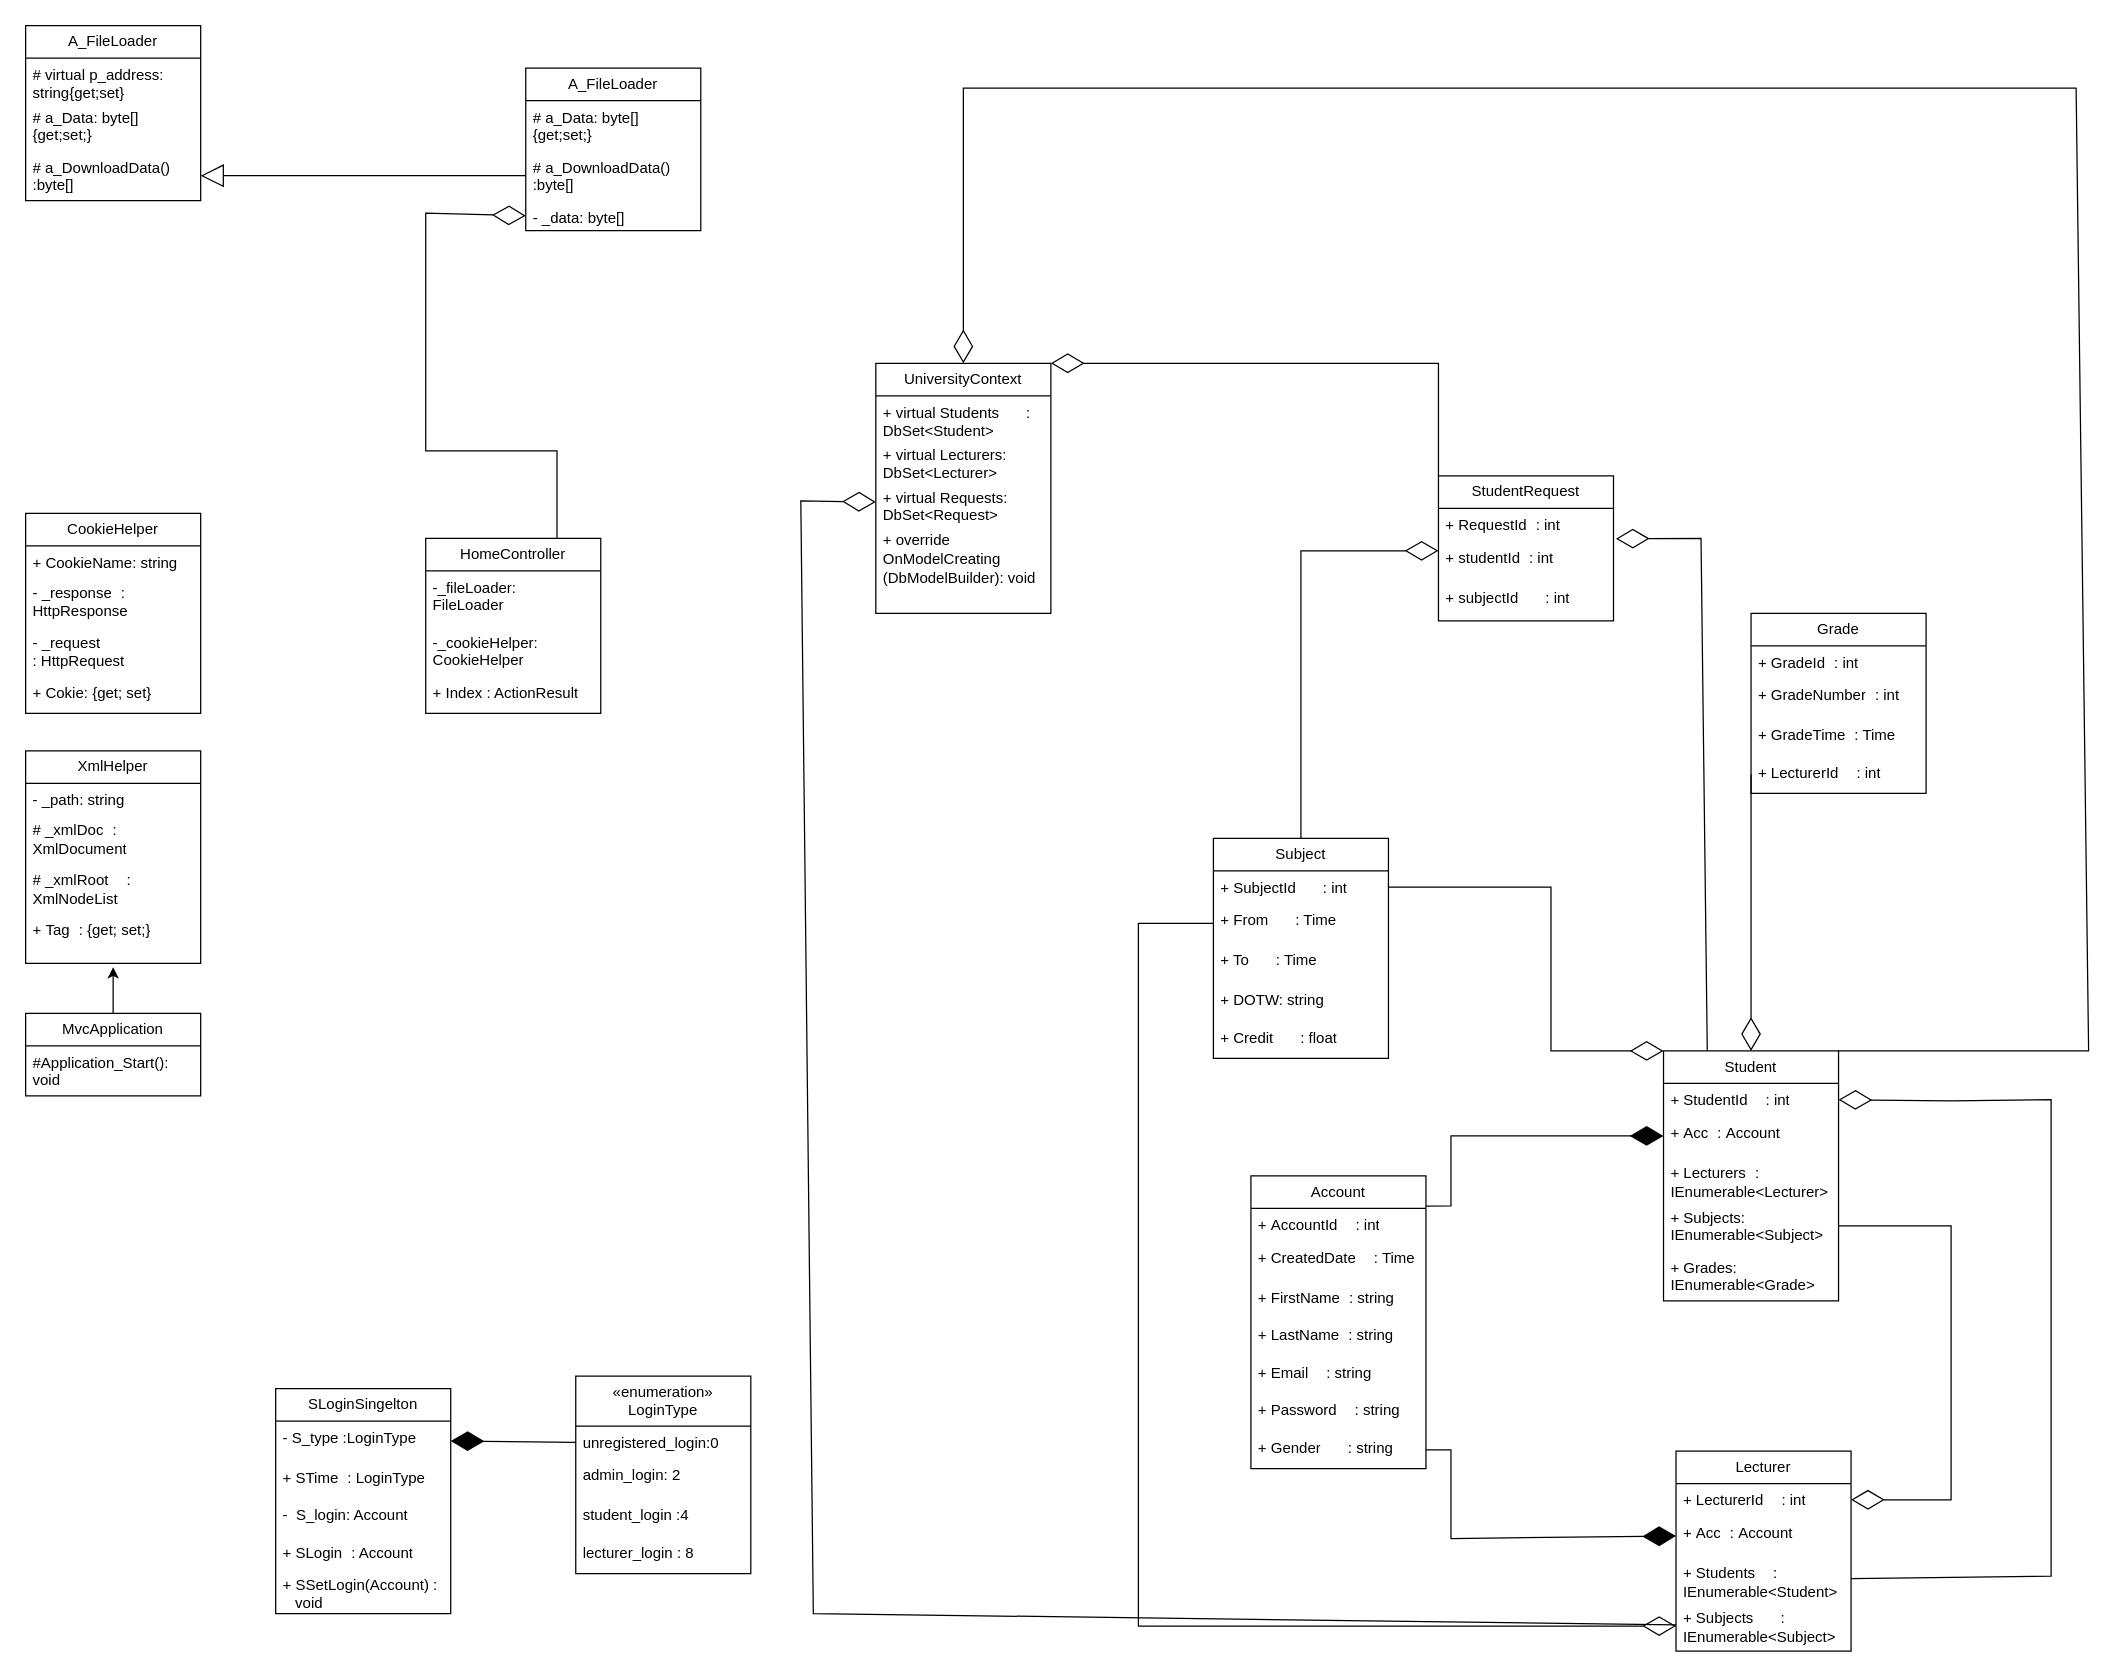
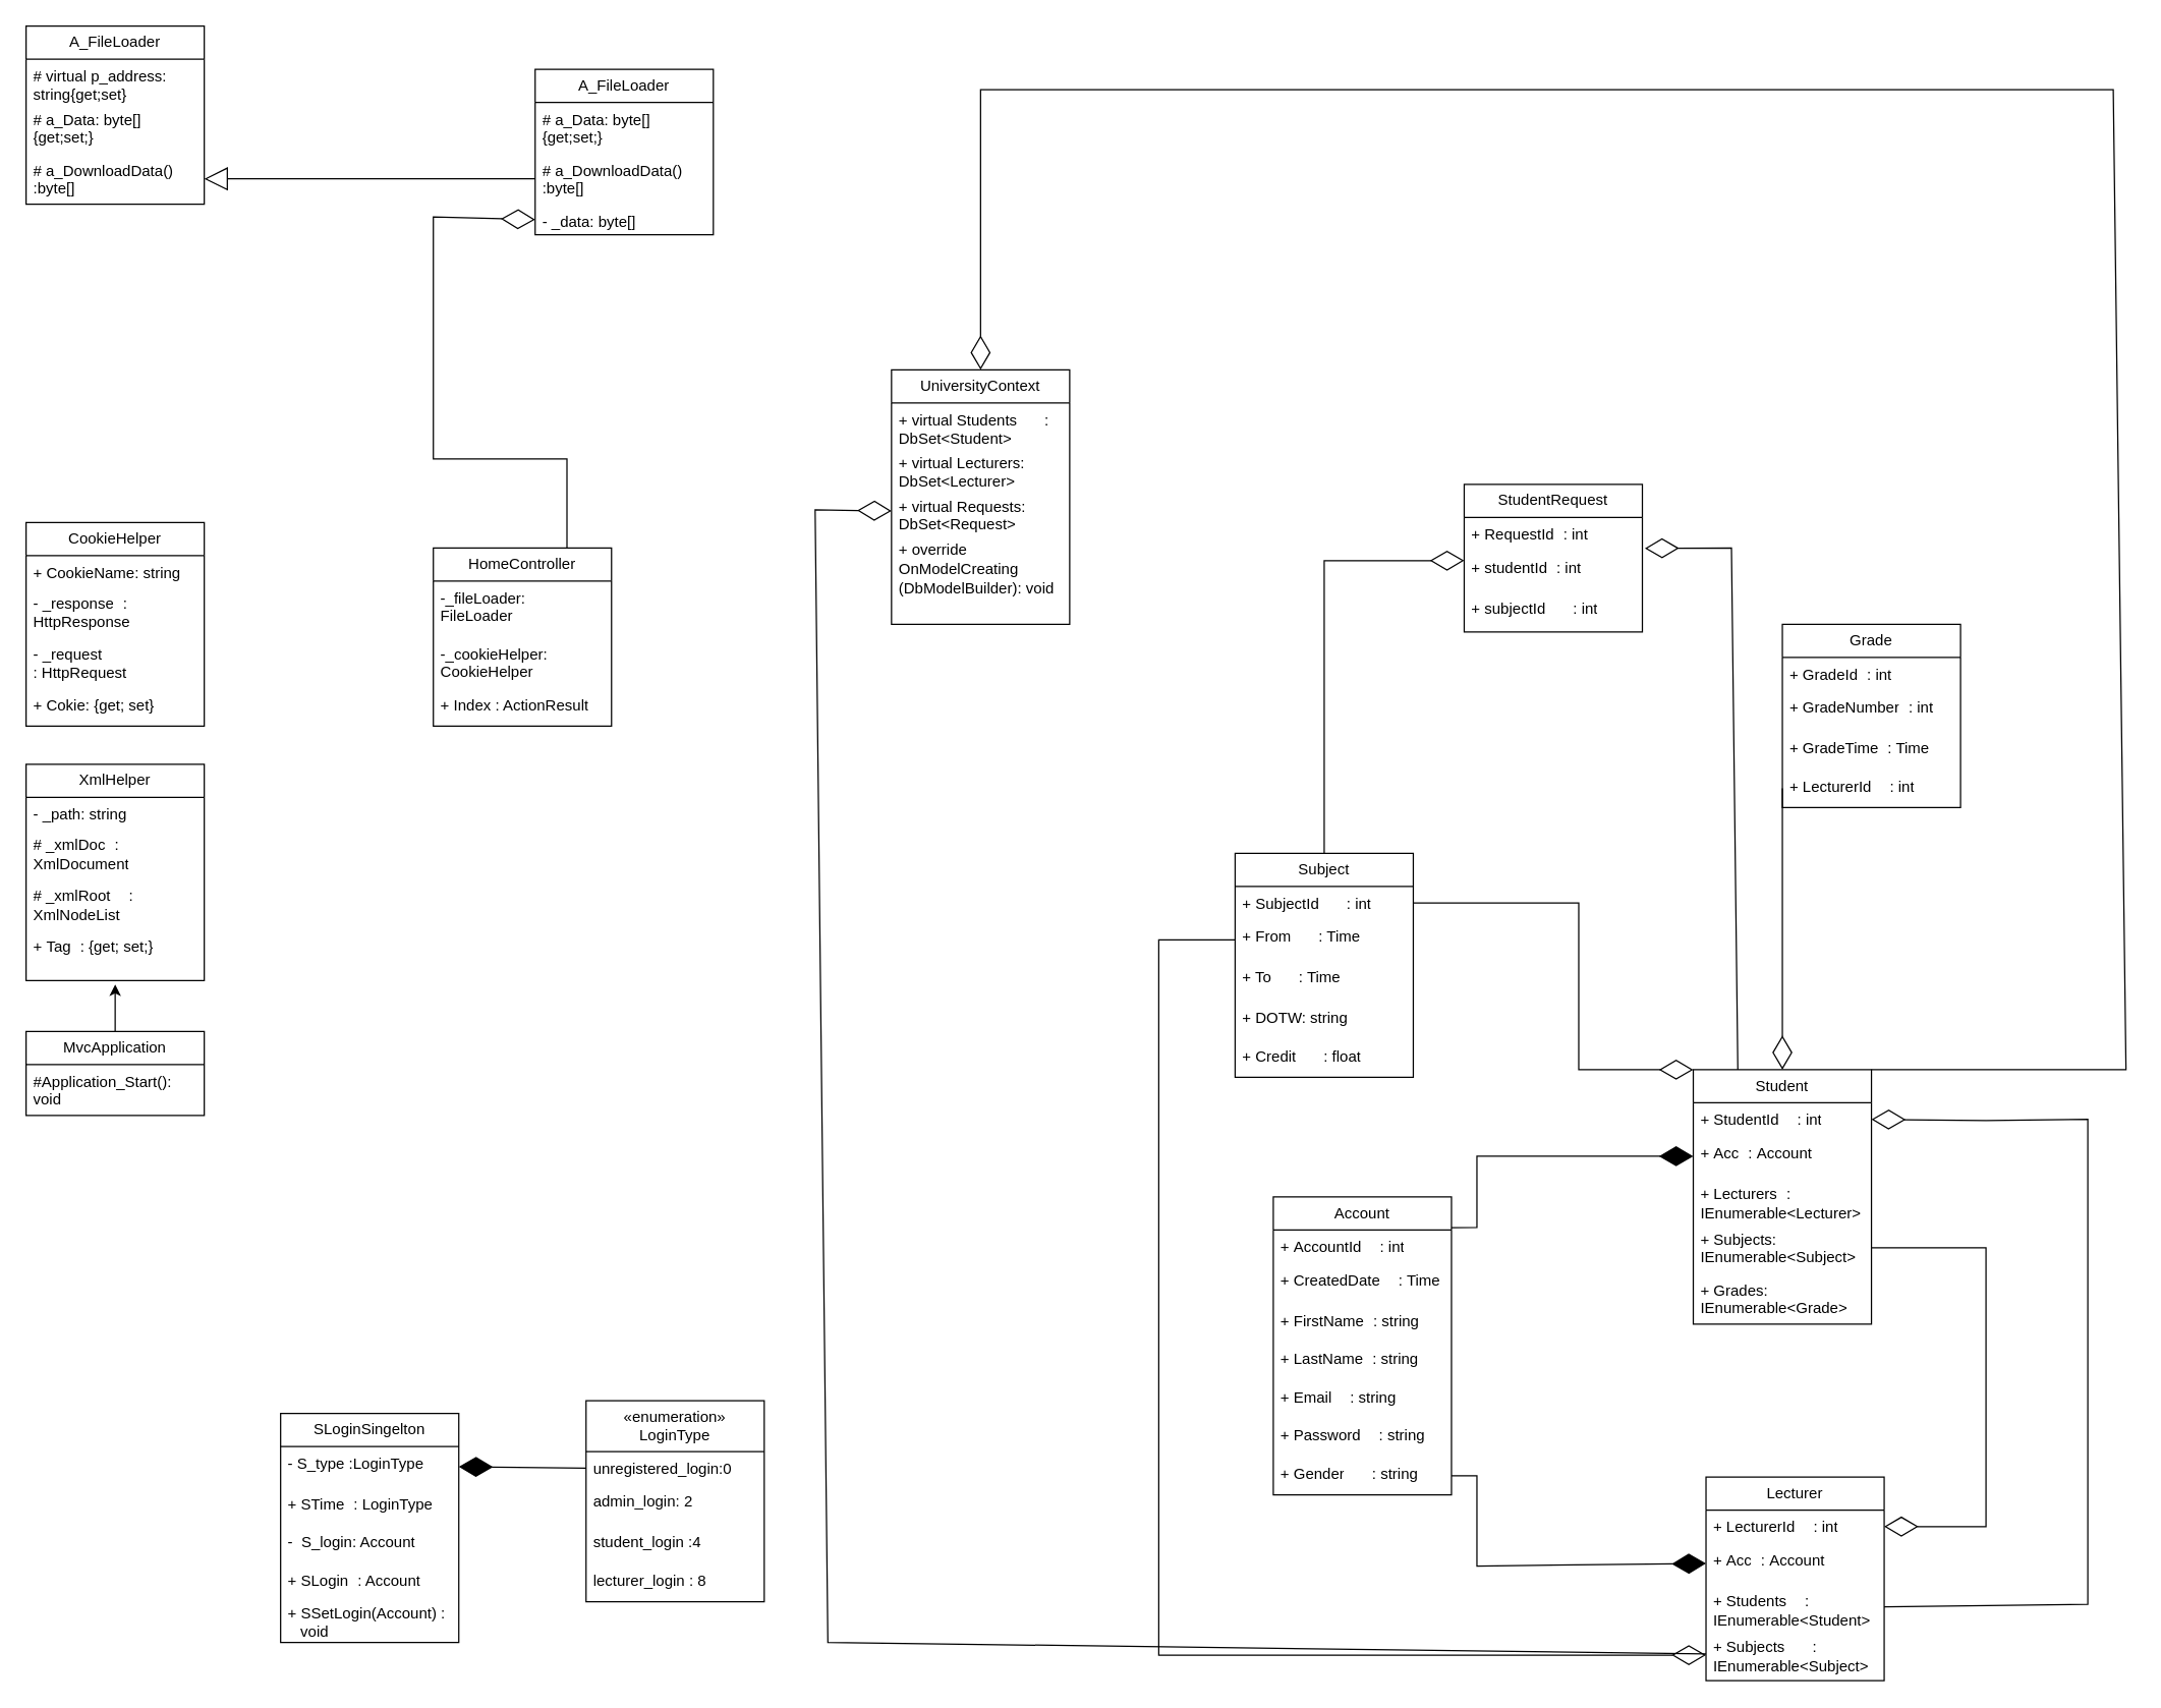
- <mxCell id="62" value="" style="endArrow=diamondThin;endFill=0;endSize=24;html=1;rounded=0;exitX=0;exitY=0;exitDx=0;exitDy=0;entryX=1;entryY=0;entryDx=0;entryDy=0;" edge="1" parent="1" source="56" target="51"><mxGeometry width="160" relative="1" as="geometry"><mxPoint x="1090" y="420" as="sourcePoint" /><mxPoint x="1200" y="190" as="targetPoint" /><Array as="points"><mxPoint x="1150" y="290" /></Array></mxGeometry></mxCell>
